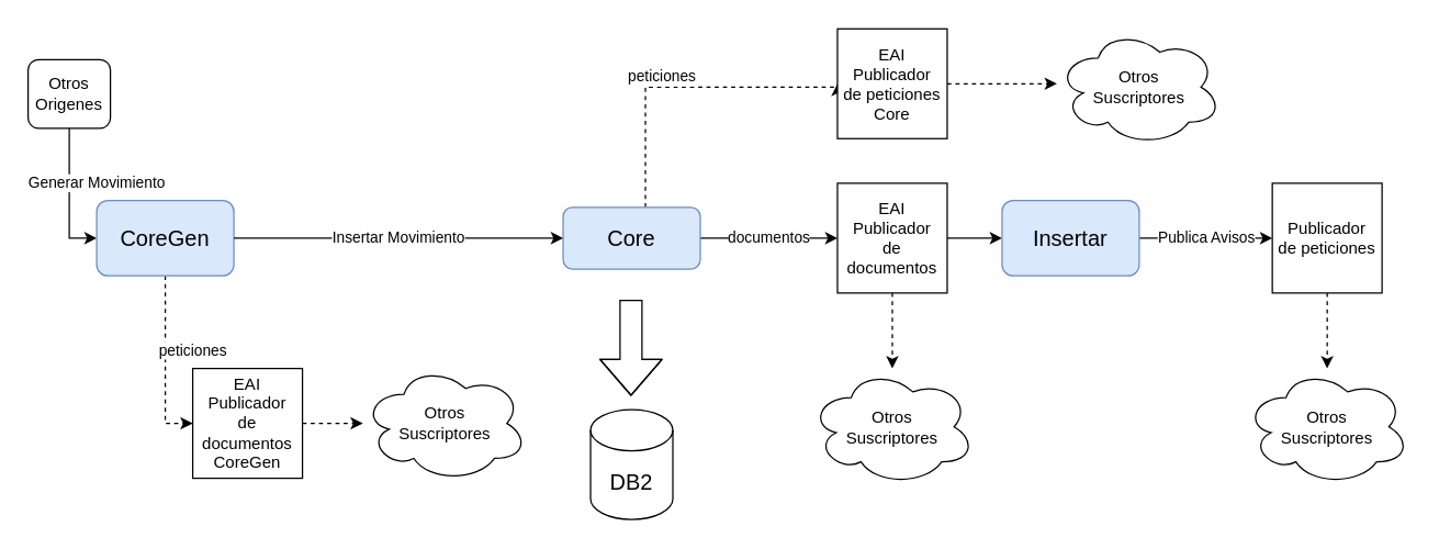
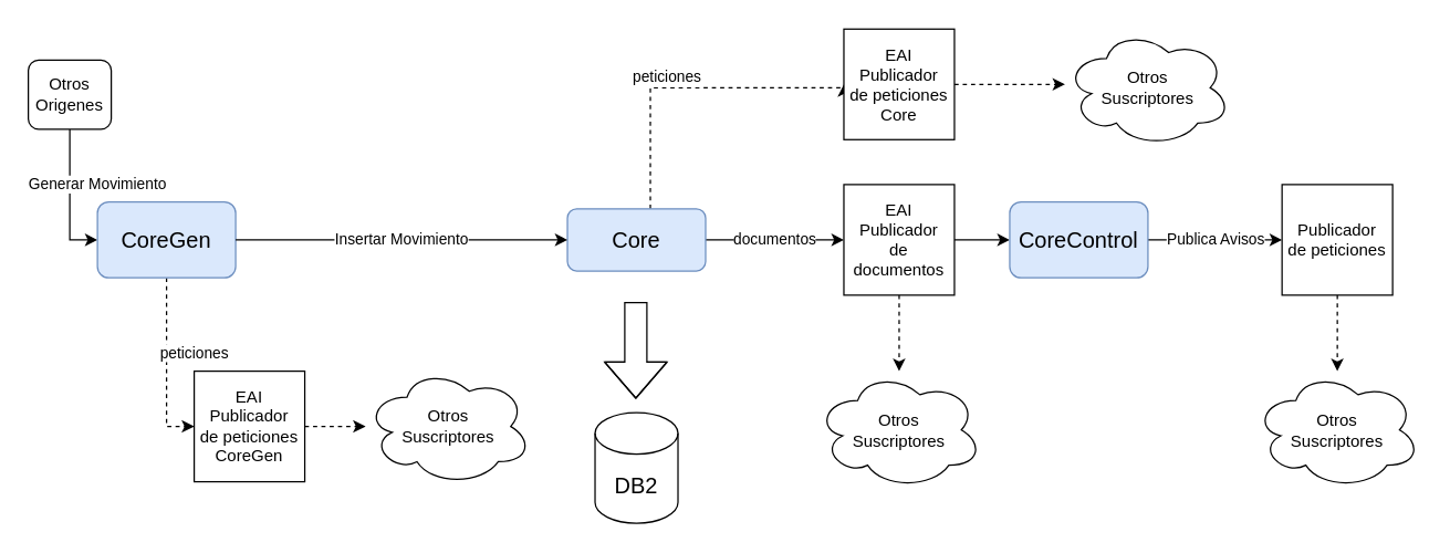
- <mxCell id="18" value="&lt;font style=&quot;font-size: 16px&quot;&gt;Insertar&lt;/font&gt;" style="whiteSpace=wrap;html=1;rounded=1;fillColor=#dae8fc;strokeColor=#6c8ebf;" vertex="1" parent="1"><mxGeometry x="730" y="145.5" width="100" height="55" as="geometry" /></mxCell>
+ <mxCell id="18" value="&lt;font style=&quot;font-size: 16px&quot;&gt;CoreControl&lt;/font&gt;" style="whiteSpace=wrap;html=1;rounded=1;fillColor=#dae8fc;strokeColor=#6c8ebf;" vertex="1" parent="1"><mxGeometry x="730" y="145.5" width="100" height="55" as="geometry" /></mxCell>
- <mxCell id="14" value="EAI&lt;br&gt;Publicador&lt;br&gt;de documentos CoreGen" style="whiteSpace=wrap;html=1;aspect=fixed;" vertex="1" parent="1"><mxGeometry x="140" y="268" width="80" height="80" as="geometry" /></mxCell>
+ <mxCell id="14" value="EAI&lt;br&gt;Publicador&lt;br&gt;de peticiones CoreGen" style="whiteSpace=wrap;html=1;aspect=fixed;" vertex="1" parent="1"><mxGeometry x="140" y="268" width="80" height="80" as="geometry" /></mxCell>
